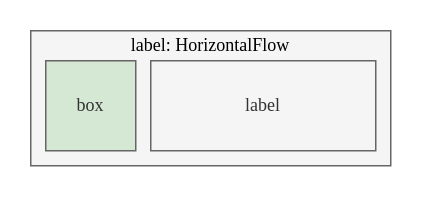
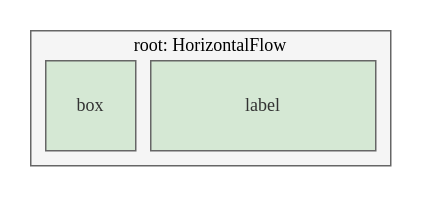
- <mxCell id="6" value="label: HorizontalFlow" style="rounded=0;whiteSpace=wrap;html=1;fillColor=none;fontFamily=Lucida Console;strokeColor=none;align=center;" parent="1" vertex="1"><mxGeometry x="20" y="20" width="240" height="20" as="geometry" /></mxCell>
+ <mxCell id="6" value="root: HorizontalFlow" style="rounded=0;whiteSpace=wrap;html=1;fillColor=none;fontFamily=Lucida Console;strokeColor=none;align=center;" parent="1" vertex="1"><mxGeometry x="20" y="20" width="240" height="20" as="geometry" /></mxCell>
- <mxCell id="5" value="label" style="rounded=0;whiteSpace=wrap;html=1;strokeColor=#666666;fillColor=#f5f5f5;perimeterSpacing=0;fontFamily=Lucida Console;fontColor=#333333;" parent="1" vertex="1"><mxGeometry x="100" y="40" width="150" height="60" as="geometry" /></mxCell>
+ <mxCell id="5" value="label" style="rounded=0;whiteSpace=wrap;html=1;strokeColor=#666666;fillColor=#d5e8d4;perimeterSpacing=0;fontFamily=Lucida Console;fontColor=#333333;" parent="1" vertex="1"><mxGeometry x="100" y="40" width="150" height="60" as="geometry" /></mxCell>
